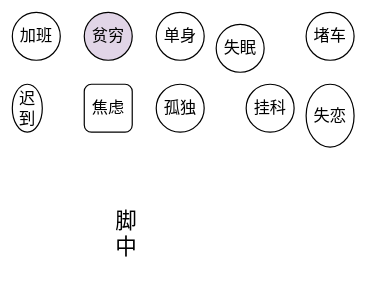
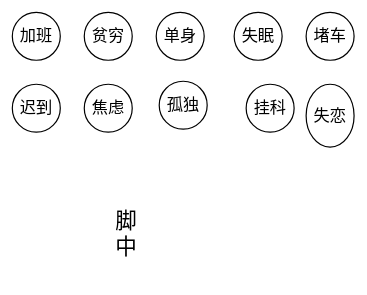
- <mxCell id="3" value="&lt;font style=&quot;font-size: 27px;&quot;&gt;贫穷&lt;/font&gt;" style="ellipse;whiteSpace=wrap;html=1;aspect=fixed;strokeWidth=2;fillColor=#e1d5e7;" vertex="1" parent="1"><mxGeometry x="140" y="20" width="80" height="80" as="geometry" /></mxCell>
+ <mxCell id="3" value="&lt;font style=&quot;font-size: 27px;&quot;&gt;贫穷&lt;/font&gt;" style="ellipse;whiteSpace=wrap;html=1;aspect=fixed;strokeWidth=2;" vertex="1" parent="1"><mxGeometry x="140" y="20" width="80" height="80" as="geometry" /></mxCell>
- <mxCell id="5" value="&lt;font style=&quot;font-size: 27px;&quot;&gt;失眠&lt;/font&gt;" style="ellipse;whiteSpace=wrap;html=1;aspect=fixed;strokeWidth=2;" vertex="1" parent="1"><mxGeometry x="360" y="40" width="80" height="80" as="geometry" /></mxCell>
+ <mxCell id="5" value="&lt;font style=&quot;font-size: 27px;&quot;&gt;失眠&lt;/font&gt;" style="ellipse;whiteSpace=wrap;html=1;aspect=fixed;strokeWidth=2;" vertex="1" parent="1"><mxGeometry x="390" y="20" width="80" height="80" as="geometry" /></mxCell>
- <mxCell id="7" value="&lt;font style=&quot;font-size: 27px;&quot;&gt;迟到&lt;/font&gt;" style="ellipse;whiteSpace=wrap;html=1;aspect=fixed;strokeWidth=2;" vertex="1" parent="1"><mxGeometry x="20" y="140" width="50" height="80" as="geometry" /></mxCell>
+ <mxCell id="7" value="&lt;font style=&quot;font-size: 27px;&quot;&gt;迟到&lt;/font&gt;" style="ellipse;whiteSpace=wrap;html=1;aspect=fixed;strokeWidth=2;" vertex="1" parent="1"><mxGeometry x="20" y="140" width="80" height="80" as="geometry" /></mxCell>
- <mxCell id="8" value="&lt;font style=&quot;font-size: 27px;&quot;&gt;焦虑&lt;/font&gt;" style="whiteSpace=wrap;html=1;aspect=fixed;strokeWidth=2;rounded=1;" vertex="1" parent="1"><mxGeometry x="140" y="140" width="80" height="80" as="geometry" /></mxCell>
+ <mxCell id="8" value="&lt;font style=&quot;font-size: 27px;&quot;&gt;焦虑&lt;/font&gt;" style="ellipse;whiteSpace=wrap;html=1;aspect=fixed;strokeWidth=2;" vertex="1" parent="1"><mxGeometry x="140" y="140" width="80" height="80" as="geometry" /></mxCell>
- <mxCell id="9" value="&lt;font style=&quot;font-size: 27px;&quot;&gt;孤独&lt;/font&gt;" style="ellipse;whiteSpace=wrap;html=1;aspect=fixed;strokeWidth=2;" vertex="1" parent="1"><mxGeometry x="260" y="140" width="80" height="80" as="geometry" /></mxCell>
+ <mxCell id="9" value="&lt;font style=&quot;font-size: 27px;&quot;&gt;孤独&lt;/font&gt;" style="ellipse;whiteSpace=wrap;html=1;aspect=fixed;strokeWidth=2;" vertex="1" parent="1"><mxGeometry x="265" y="135" width="80" height="80" as="geometry" /></mxCell>
